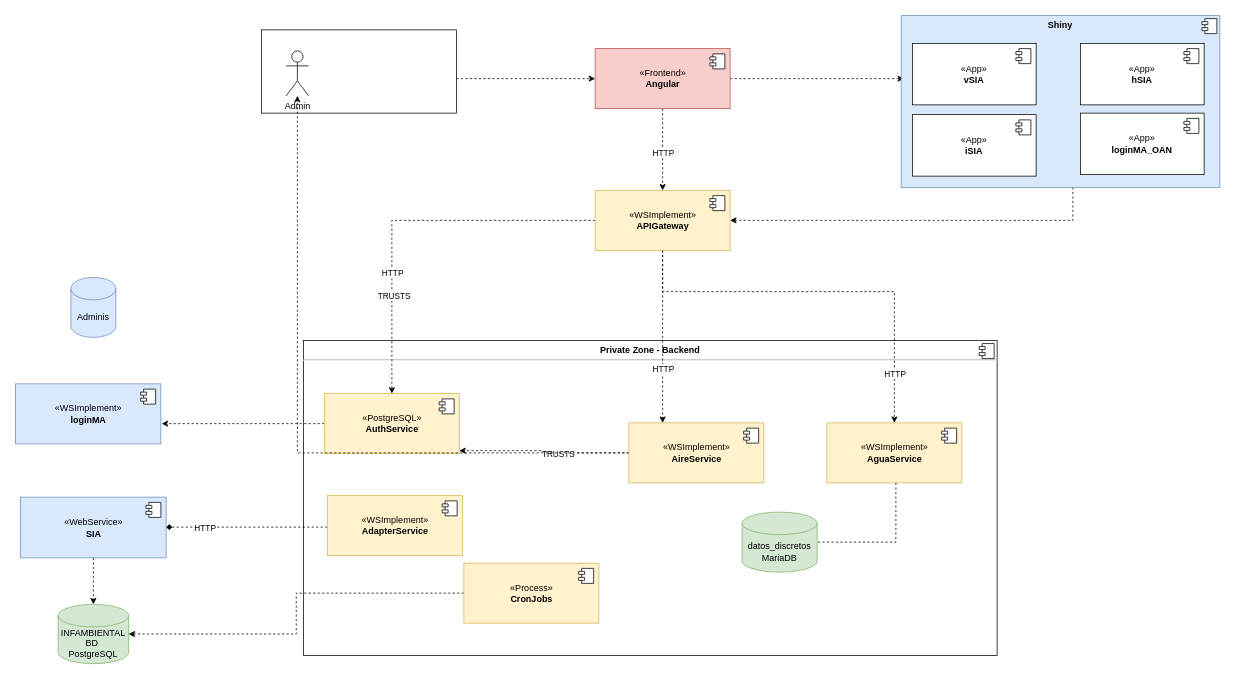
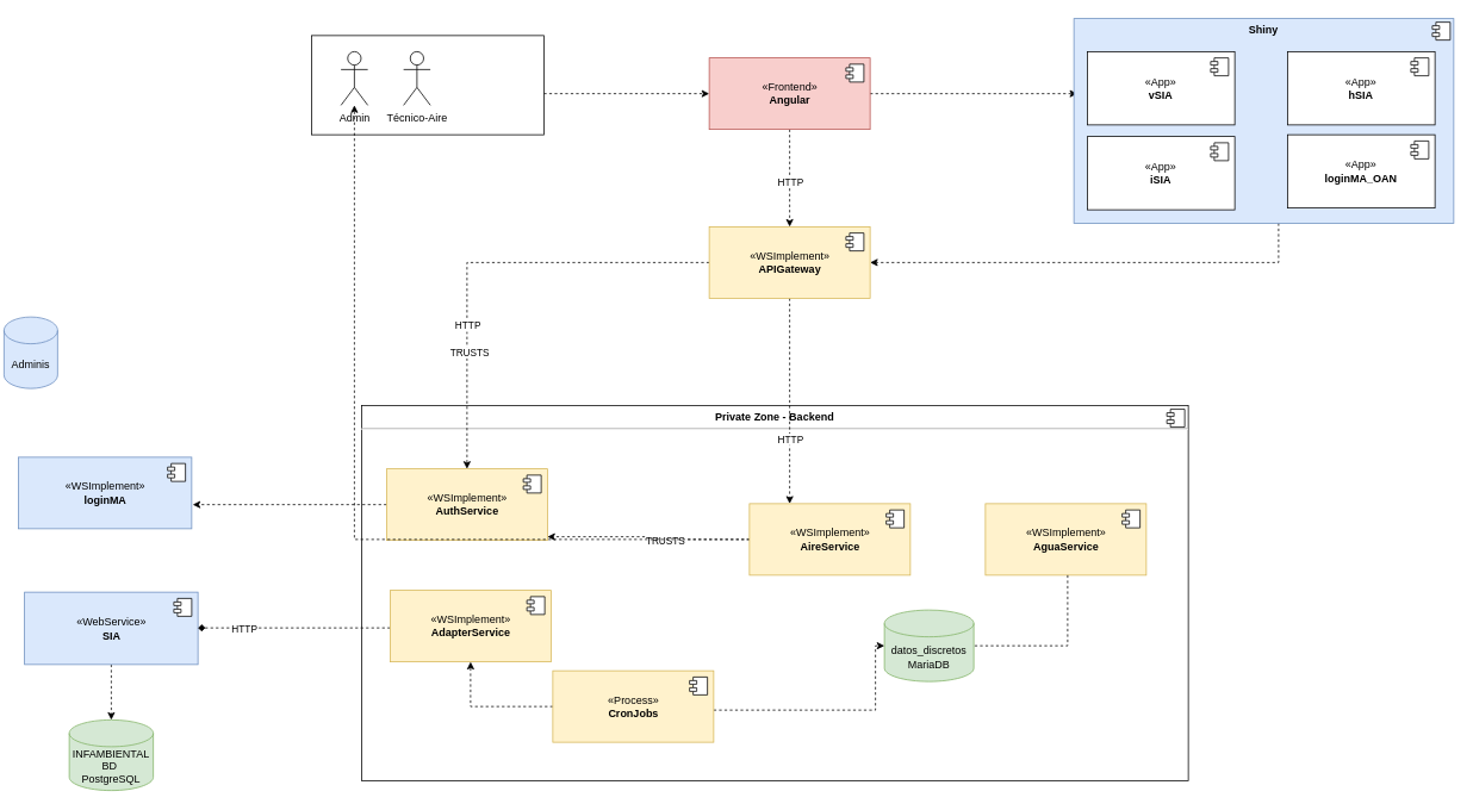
+ <mxCell id="23" value="Técnico-Aire" style="shape=umlActor;verticalLabelPosition=bottom;verticalAlign=top;html=1;" parent="1" vertex="1"><mxGeometry x="451" y="57" width="30" height="60" as="geometry" /></mxCell>
- <mxCell id="9" value="Admin" style="shape=umlActor;verticalLabelPosition=bottom;verticalAlign=top;html=1;" parent="1" vertex="1"><mxGeometry x="381" y="67" width="30" height="60" as="geometry" /></mxCell>
+ <mxCell id="9" value="Admin" style="shape=umlActor;verticalLabelPosition=bottom;verticalAlign=top;html=1;" parent="1" vertex="1"><mxGeometry x="381" y="57" width="30" height="60" as="geometry" /></mxCell>
- <mxCell id="53" style="edgeStyle=orthogonalEdgeStyle;rounded=0;orthogonalLoop=1;jettySize=auto;html=1;dashed=1;" parent="1" source="55" target="57" edge="1"><mxGeometry relative="1" as="geometry"><Array as="points"><mxPoint x="883" y="388" /><mxPoint x="1192" y="388" /></Array></mxGeometry></mxCell>
- <mxCell id="54" value="HTTP" style="edgeLabel;html=1;align=center;verticalAlign=middle;resizable=0;points=[];" parent="53" vertex="1" connectable="0"><mxGeometry x="0.755" relative="1" as="geometry"><mxPoint as="offset" /></mxGeometry></mxCell>
- <mxCell id="36" value="Adminis" style="shape=cylinder3;whiteSpace=wrap;html=1;boundedLbl=1;backgroundOutline=1;size=15;fillColor=#dae8fc;strokeColor=#6c8ebf;" parent="1" vertex="1"><mxGeometry x="94" y="369" width="60" height="80" as="geometry" /></mxCell>
+ <mxCell id="36" value="Adminis" style="shape=cylinder3;whiteSpace=wrap;html=1;boundedLbl=1;backgroundOutline=1;size=15;fillColor=#dae8fc;strokeColor=#6c8ebf;" parent="1" vertex="1"><mxGeometry x="4" y="354" width="60" height="80" as="geometry" /></mxCell>
- <mxCell id="15" value="«PostgreSQL»&lt;br&gt;&lt;b&gt;AuthService&lt;/b&gt;" style="html=1;dropTarget=0;fillColor=#fff2cc;strokeColor=#d6b656;" parent="1" vertex="1"><mxGeometry x="432" y="524" width="180" height="80" as="geometry" /></mxCell>
+ <mxCell id="15" value="«WSImplement»&lt;br&gt;&lt;b&gt;AuthService&lt;/b&gt;" style="html=1;dropTarget=0;fillColor=#fff2cc;strokeColor=#d6b656;" parent="1" vertex="1"><mxGeometry x="432" y="524" width="180" height="80" as="geometry" /></mxCell>
+ <mxCell id="30" style="edgeStyle=orthogonalEdgeStyle;rounded=0;orthogonalLoop=1;jettySize=auto;html=1;dashed=1;" parent="1" source="31" target="22" edge="1"><mxGeometry relative="1" as="geometry"><Array as="points"><mxPoint x="979" y="794" /></Array></mxGeometry></mxCell>
- <mxCell id="29" style="edgeStyle=orthogonalEdgeStyle;rounded=0;orthogonalLoop=1;jettySize=auto;html=1;dashed=1;" parent="1" source="31" target="33" edge="1"><mxGeometry relative="1" as="geometry" /></mxCell>
+ <mxCell id="29" style="edgeStyle=orthogonalEdgeStyle;rounded=0;orthogonalLoop=1;jettySize=auto;html=1;dashed=1;" parent="1" source="31" target="12" edge="1"><mxGeometry relative="1" as="geometry" /></mxCell>
